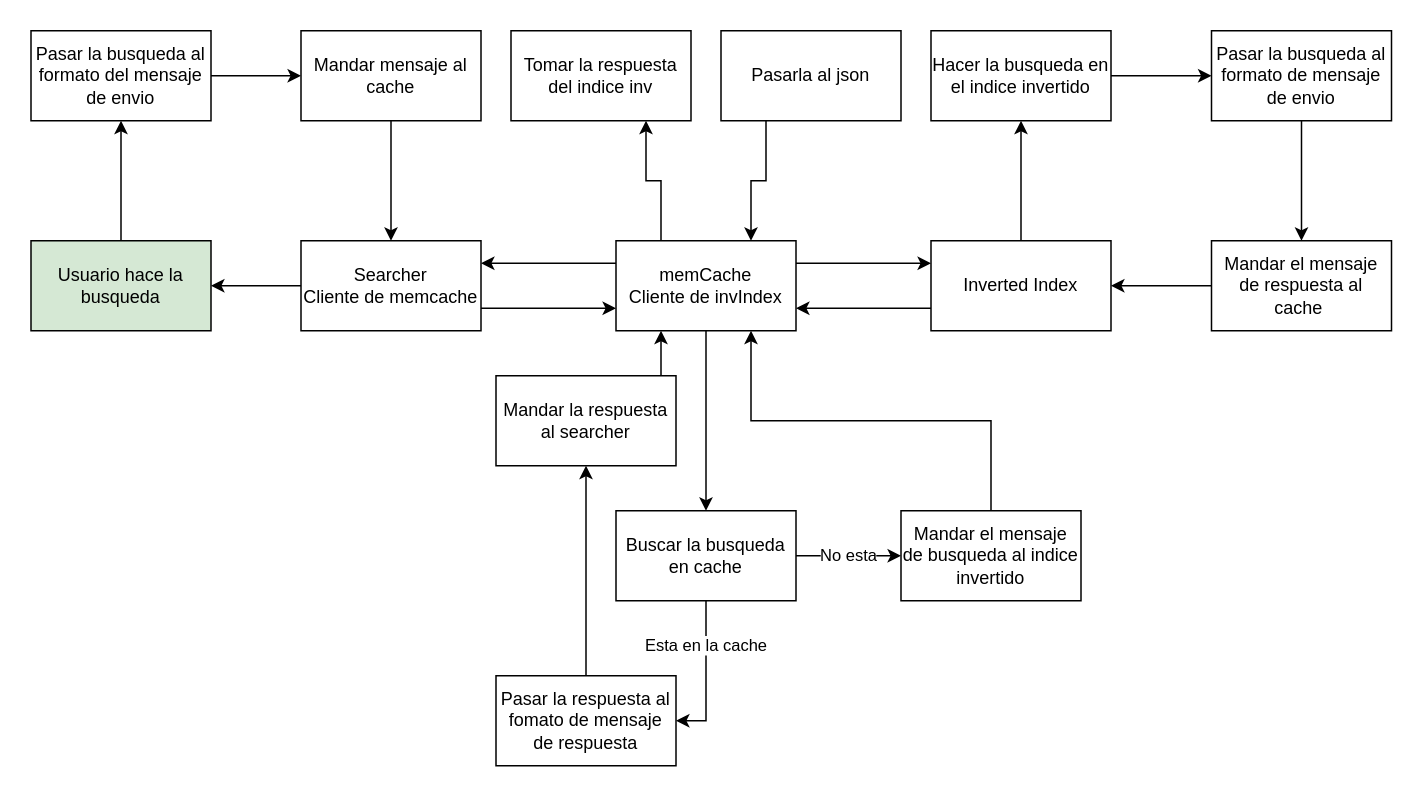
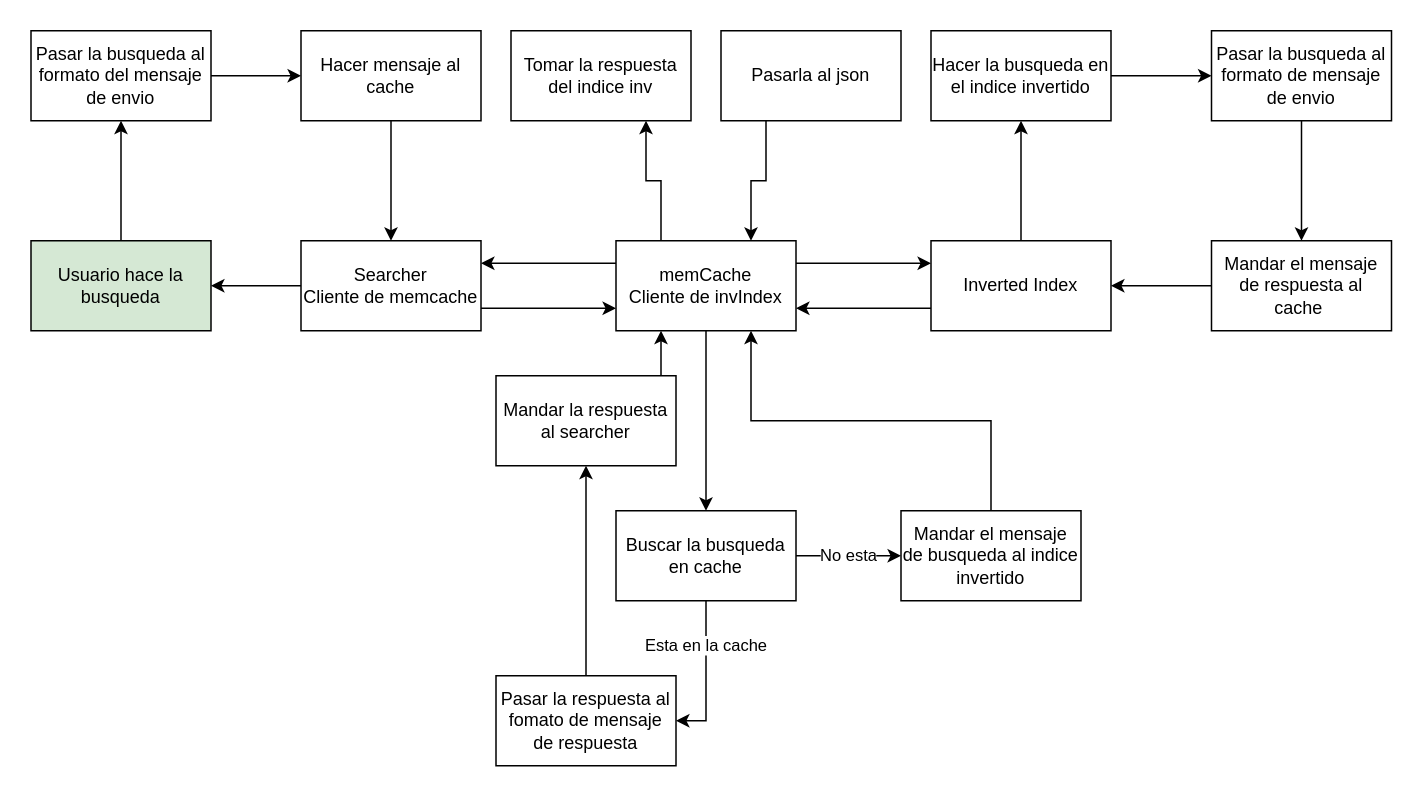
- <mxCell id="10" value="Mandar mensaje al cache" style="rounded=0;whiteSpace=wrap;html=1;" vertex="1" parent="1"><mxGeometry x="200" y="20" width="120" height="60" as="geometry" /></mxCell>
+ <mxCell id="10" value="Hacer mensaje al cache" style="rounded=0;whiteSpace=wrap;html=1;" vertex="1" parent="1"><mxGeometry x="200" y="20" width="120" height="60" as="geometry" /></mxCell>
